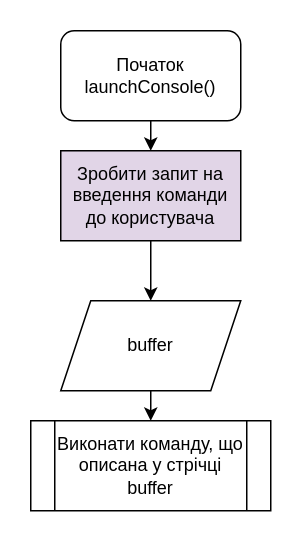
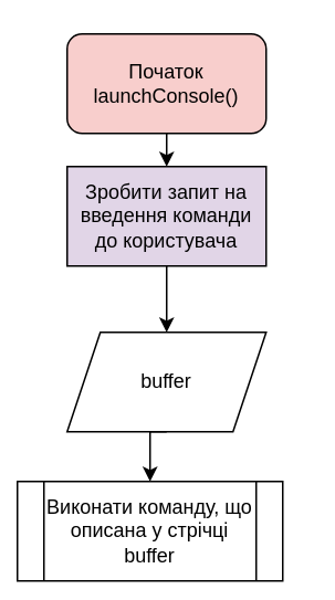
- <mxCell id="3" value="Початок launchConsole()" style="rounded=1;whiteSpace=wrap;html=1;" vertex="1" parent="1"><mxGeometry x="40" y="20" width="120" height="60" as="geometry" /></mxCell>
+ <mxCell id="3" value="Початок launchConsole()" style="rounded=1;whiteSpace=wrap;html=1;fillColor=#f8cecc;" vertex="1" parent="1"><mxGeometry x="40" y="20" width="120" height="60" as="geometry" /></mxCell>
- <mxCell id="8" value="Виконати команду, що описана у стрічці buffer" style="shape=process;whiteSpace=wrap;html=1;backgroundOutline=1;" vertex="1" parent="1"><mxGeometry x="20" y="280" width="160" height="60" as="geometry" /></mxCell>
+ <mxCell id="8" value="Виконати команду, що описана у стрічці buffer" style="shape=process;whiteSpace=wrap;html=1;backgroundOutline=1;" vertex="1" parent="1"><mxGeometry x="10" y="290" width="160" height="60" as="geometry" /></mxCell>
